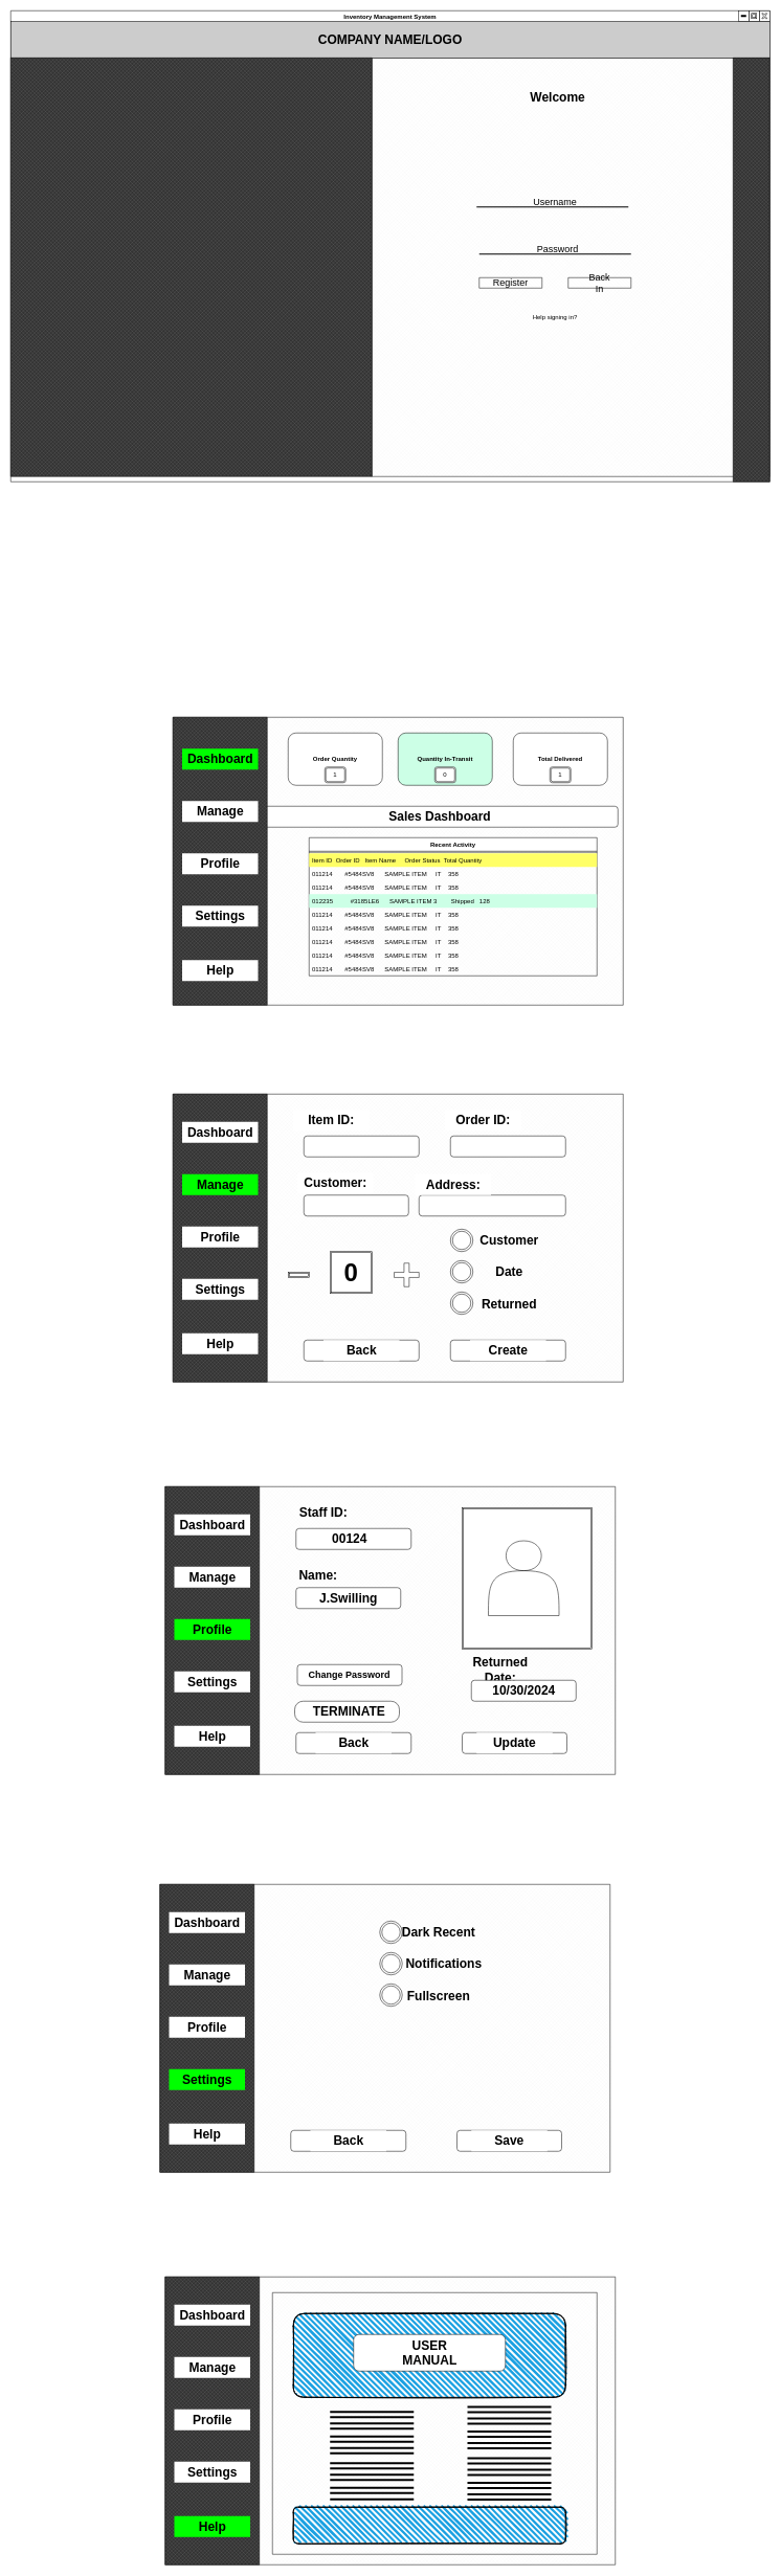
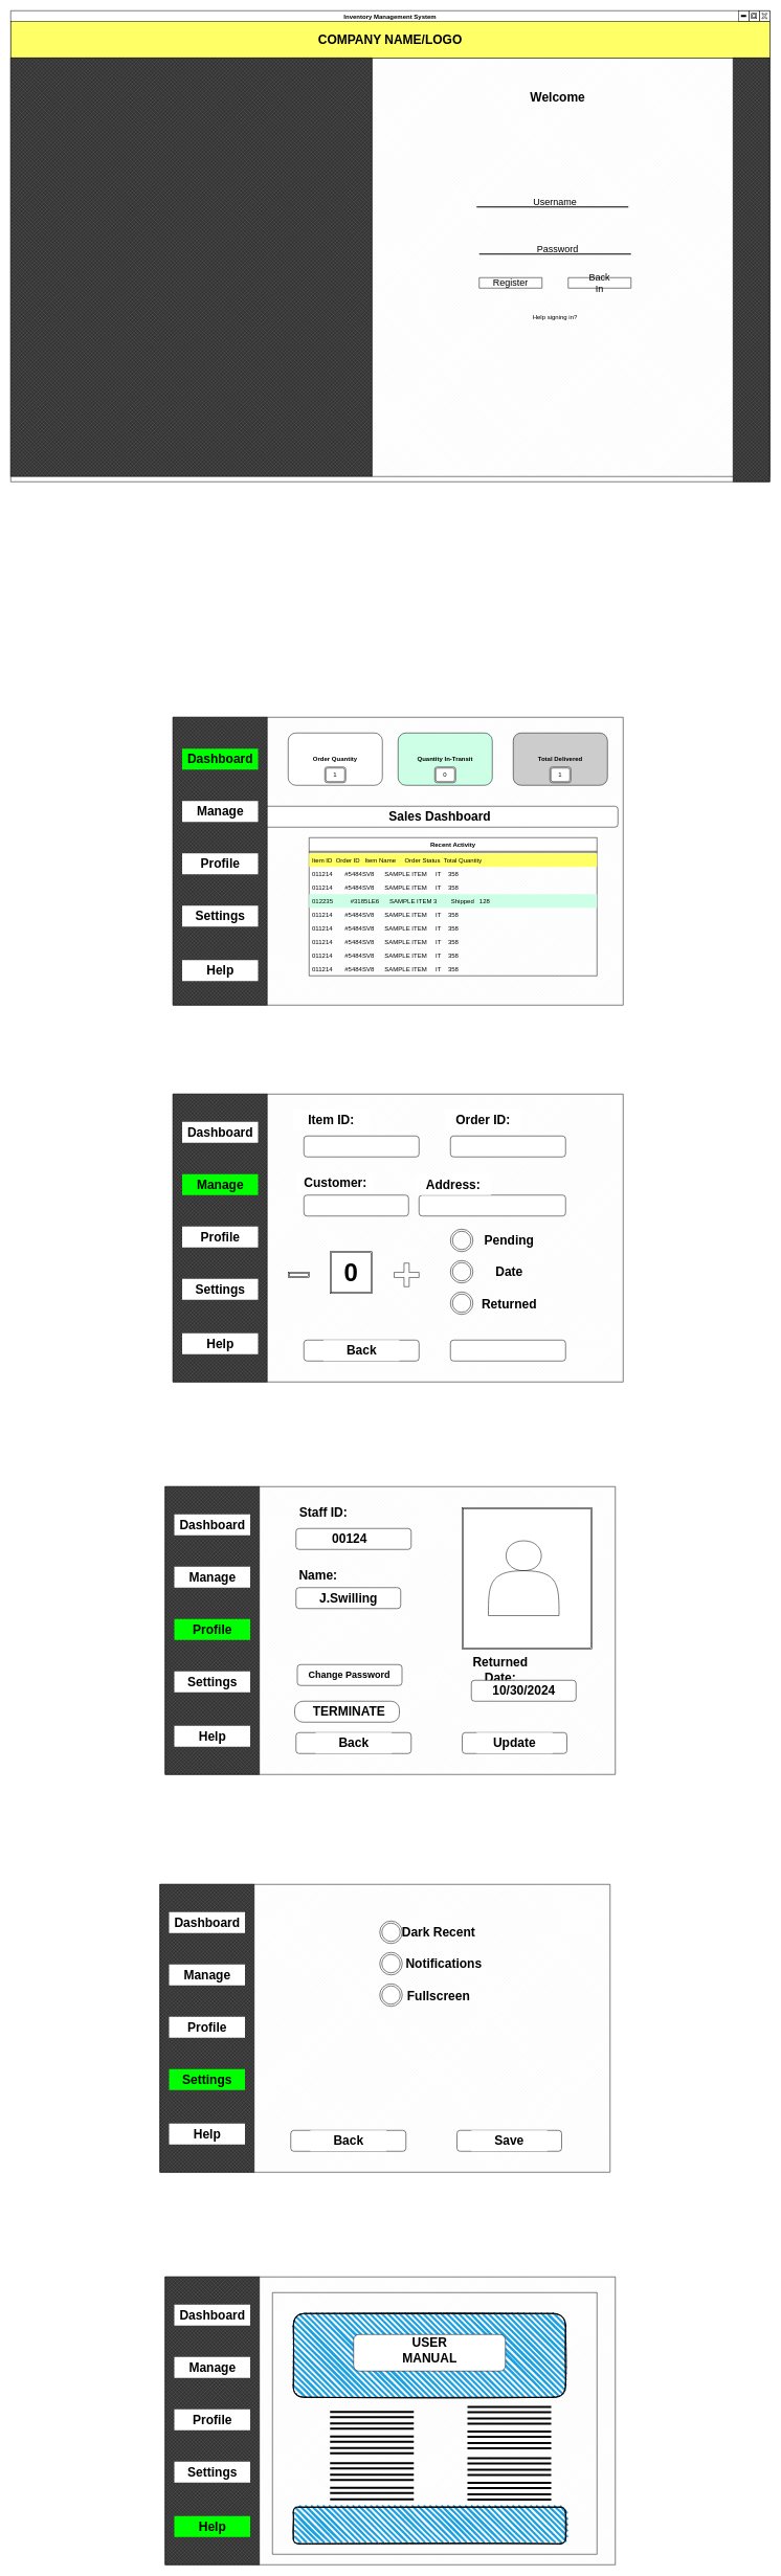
- <mxCell id="4" value="&lt;h1&gt;COMPANY NAME/LOGO&lt;/h1&gt;" style="html=1;whiteSpace=wrap;container=1;recursiveResize=0;collapsible=0;fillColor=#CCCCCC;" vertex="1" parent="2"><mxGeometry y="20" width="1450" height="70" as="geometry" /></mxCell>
+ <mxCell id="4" value="&lt;h1&gt;COMPANY NAME/LOGO&lt;/h1&gt;" style="html=1;whiteSpace=wrap;container=1;recursiveResize=0;collapsible=0;fillColor=#ffff66;" vertex="1" parent="2"><mxGeometry y="20" width="1450" height="70" as="geometry" /></mxCell>
- <mxCell id="40" value="&lt;b&gt;Total Delivered&lt;/b&gt;" style="rounded=1;whiteSpace=wrap;html=1;" vertex="1" parent="1"><mxGeometry x="980" y="1400" width="180" height="100" as="geometry" /></mxCell>
+ <mxCell id="40" value="&lt;b&gt;Total Delivered&lt;/b&gt;" style="rounded=1;whiteSpace=wrap;html=1;fillColor=#cccccc;" vertex="1" parent="1"><mxGeometry x="980" y="1400" width="180" height="100" as="geometry" /></mxCell>
- <mxCell id="65" value="&lt;h1&gt;Customer&lt;/h1&gt;" style="text;html=1;strokeColor=none;fillColor=none;align=center;verticalAlign=middle;whiteSpace=wrap;rounded=0;" vertex="1" parent="1"><mxGeometry x="900" y="2349.5" width="145" height="40" as="geometry" /></mxCell>
+ <mxCell id="65" value="&lt;h1&gt;Pending&lt;/h1&gt;" style="text;html=1;strokeColor=none;fillColor=none;align=center;verticalAlign=middle;whiteSpace=wrap;rounded=0;" vertex="1" parent="1"><mxGeometry x="900" y="2349.5" width="145" height="40" as="geometry" /></mxCell>
- <mxCell id="74" value="&lt;h1&gt;Create&lt;/h1&gt;" style="text;html=1;strokeColor=none;fillColor=white;align=center;verticalAlign=middle;whiteSpace=wrap;rounded=0;" vertex="1" parent="1"><mxGeometry x="897.5" y="2560" width="145" height="40" as="geometry" /></mxCell>
- <mxCell id="132" value="&lt;h1&gt;USER MANUAL&lt;/h1&gt;" style="text;html=1;strokeColor=none;fillColor=white;align=center;verticalAlign=middle;whiteSpace=wrap;rounded=0;" vertex="1" parent="128"><mxGeometry x="227.5" y="95" width="145" height="40" as="geometry" /></mxCell>
+ <mxCell id="132" value="&lt;h1&gt;USER MANUAL&lt;/h1&gt;" style="text;html=1;strokeColor=none;fillColor=white;align=center;verticalAlign=middle;whiteSpace=wrap;rounded=0;" vertex="1" parent="128"><mxGeometry x="227.5" y="95" width="145" height="30" as="geometry" /></mxCell>
